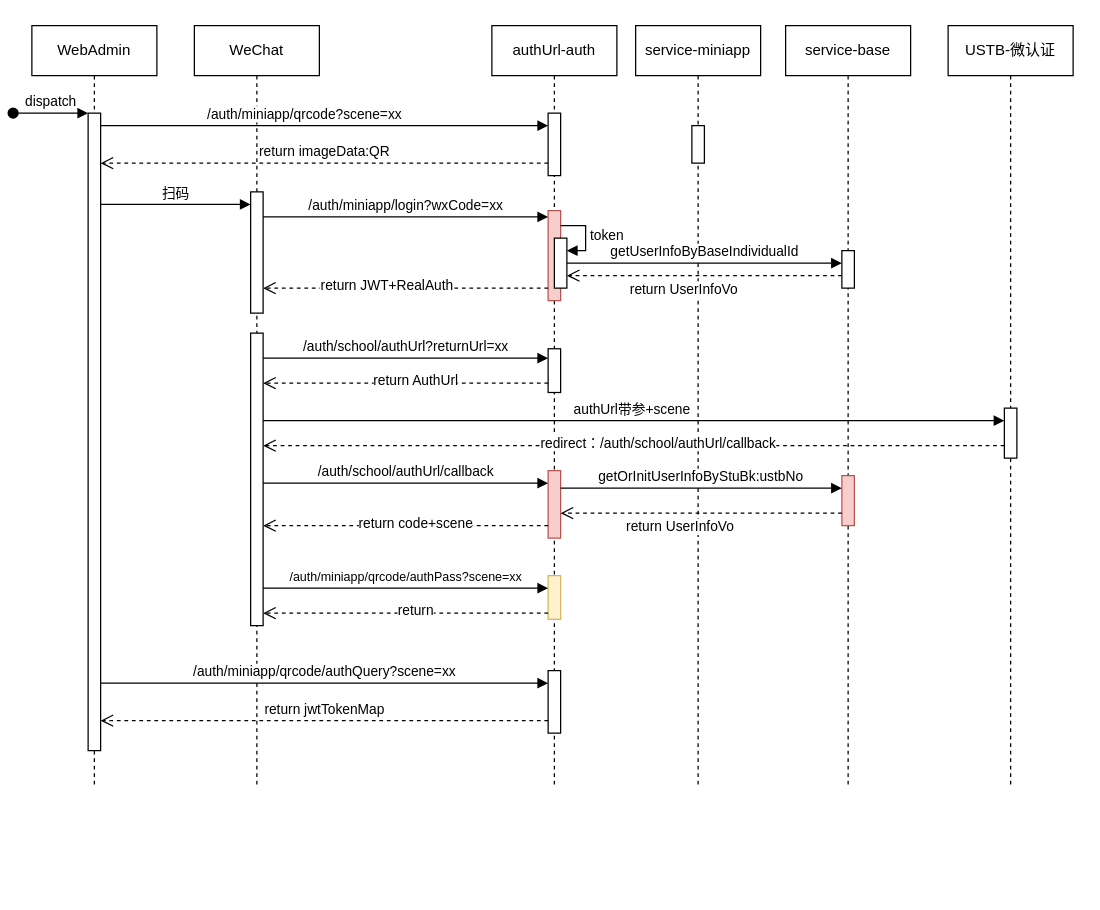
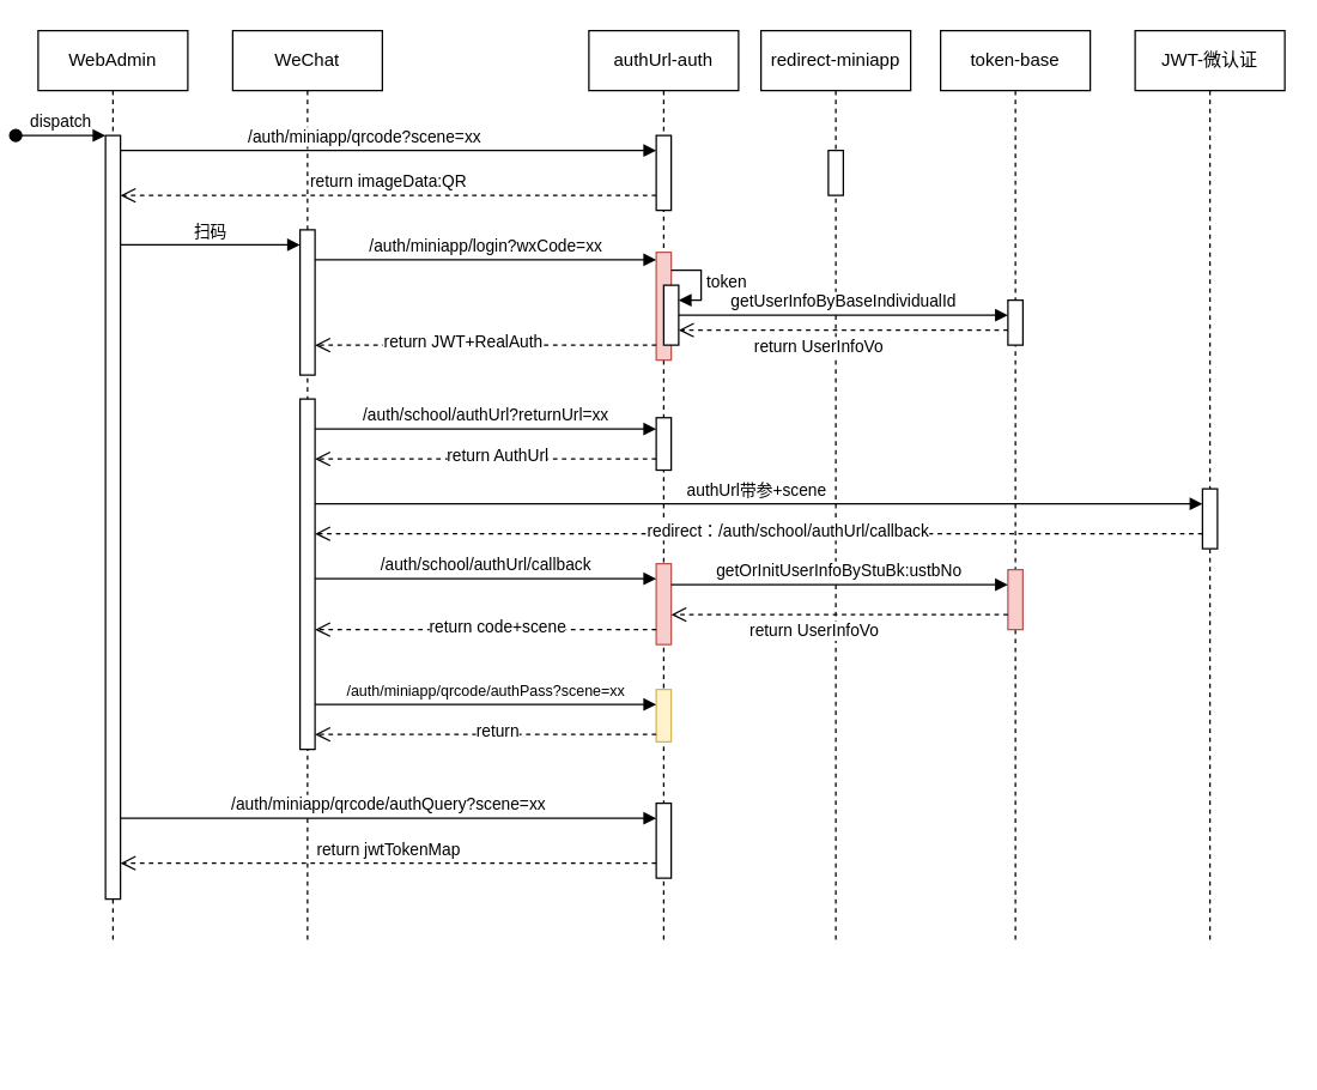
- <mxCell id="19" value="service-miniapp" style="shape=umlLifeline;perimeter=lifelinePerimeter;whiteSpace=wrap;html=1;container=0;dropTarget=0;collapsible=0;recursiveResize=0;outlineConnect=0;portConstraint=eastwest;newEdgeStyle={&quot;edgeStyle&quot;:&quot;elbowEdgeStyle&quot;,&quot;elbow&quot;:&quot;vertical&quot;,&quot;curved&quot;:0,&quot;rounded&quot;:0};" parent="1" vertex="1"><mxGeometry x="503" y="20" width="100" height="610" as="geometry" /></mxCell>
+ <mxCell id="19" value="redirect-miniapp" style="shape=umlLifeline;perimeter=lifelinePerimeter;whiteSpace=wrap;html=1;container=0;dropTarget=0;collapsible=0;recursiveResize=0;outlineConnect=0;portConstraint=eastwest;newEdgeStyle={&quot;edgeStyle&quot;:&quot;elbowEdgeStyle&quot;,&quot;elbow&quot;:&quot;vertical&quot;,&quot;curved&quot;:0,&quot;rounded&quot;:0};" parent="1" vertex="1"><mxGeometry x="503" y="20" width="100" height="610" as="geometry" /></mxCell>
- <mxCell id="21" value="service-base" style="shape=umlLifeline;perimeter=lifelinePerimeter;whiteSpace=wrap;html=1;container=0;dropTarget=0;collapsible=0;recursiveResize=0;outlineConnect=0;portConstraint=eastwest;newEdgeStyle={&quot;edgeStyle&quot;:&quot;elbowEdgeStyle&quot;,&quot;elbow&quot;:&quot;vertical&quot;,&quot;curved&quot;:0,&quot;rounded&quot;:0};" parent="1" vertex="1"><mxGeometry x="623" y="20" width="100" height="610" as="geometry" /></mxCell>
+ <mxCell id="21" value="token-base" style="shape=umlLifeline;perimeter=lifelinePerimeter;whiteSpace=wrap;html=1;container=0;dropTarget=0;collapsible=0;recursiveResize=0;outlineConnect=0;portConstraint=eastwest;newEdgeStyle={&quot;edgeStyle&quot;:&quot;elbowEdgeStyle&quot;,&quot;elbow&quot;:&quot;vertical&quot;,&quot;curved&quot;:0,&quot;rounded&quot;:0};" parent="1" vertex="1"><mxGeometry x="623" y="20" width="100" height="610" as="geometry" /></mxCell>
- <mxCell id="29" value="USTB-微认证" style="shape=umlLifeline;perimeter=lifelinePerimeter;whiteSpace=wrap;html=1;container=0;dropTarget=0;collapsible=0;recursiveResize=0;outlineConnect=0;portConstraint=eastwest;newEdgeStyle={&quot;edgeStyle&quot;:&quot;elbowEdgeStyle&quot;,&quot;elbow&quot;:&quot;vertical&quot;,&quot;curved&quot;:0,&quot;rounded&quot;:0};" parent="1" vertex="1"><mxGeometry x="753" y="20" width="100" height="610" as="geometry" /></mxCell>
+ <mxCell id="29" value="JWT-微认证" style="shape=umlLifeline;perimeter=lifelinePerimeter;whiteSpace=wrap;html=1;container=0;dropTarget=0;collapsible=0;recursiveResize=0;outlineConnect=0;portConstraint=eastwest;newEdgeStyle={&quot;edgeStyle&quot;:&quot;elbowEdgeStyle&quot;,&quot;elbow&quot;:&quot;vertical&quot;,&quot;curved&quot;:0,&quot;rounded&quot;:0};" parent="1" vertex="1"><mxGeometry x="753" y="20" width="100" height="610" as="geometry" /></mxCell>
